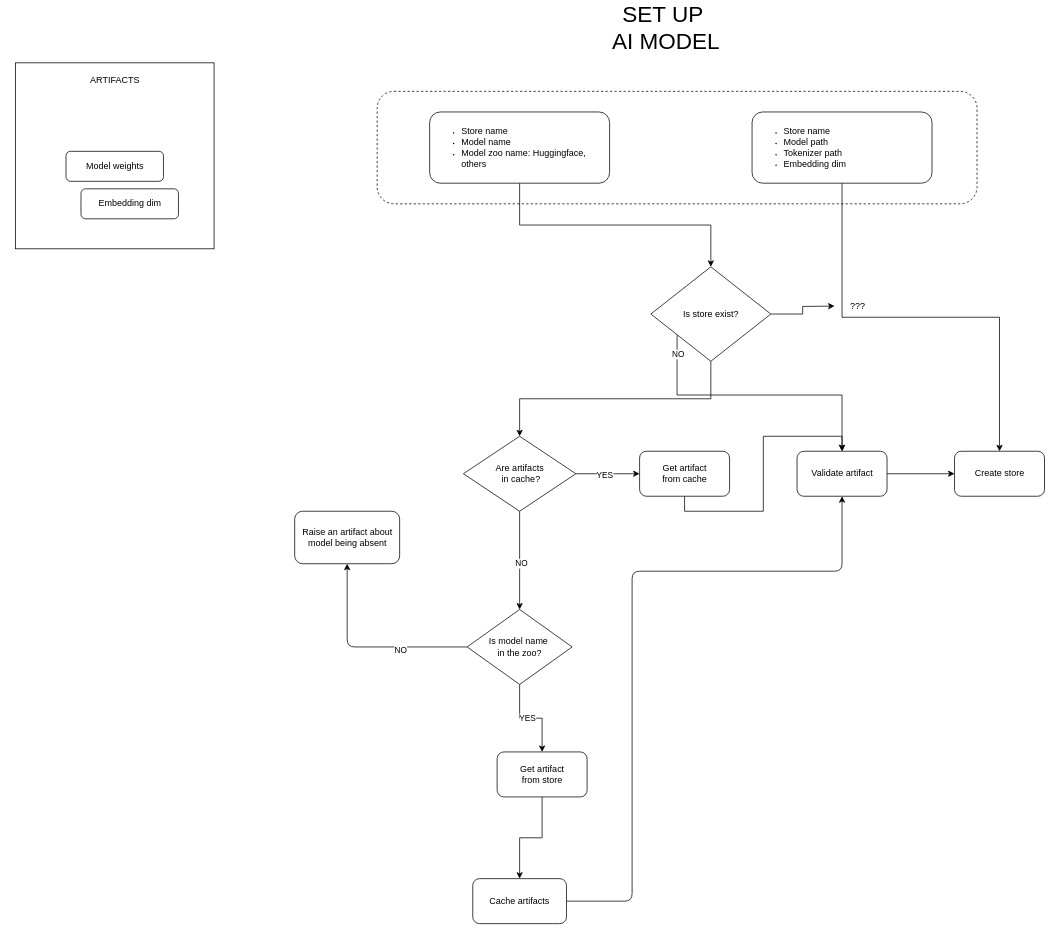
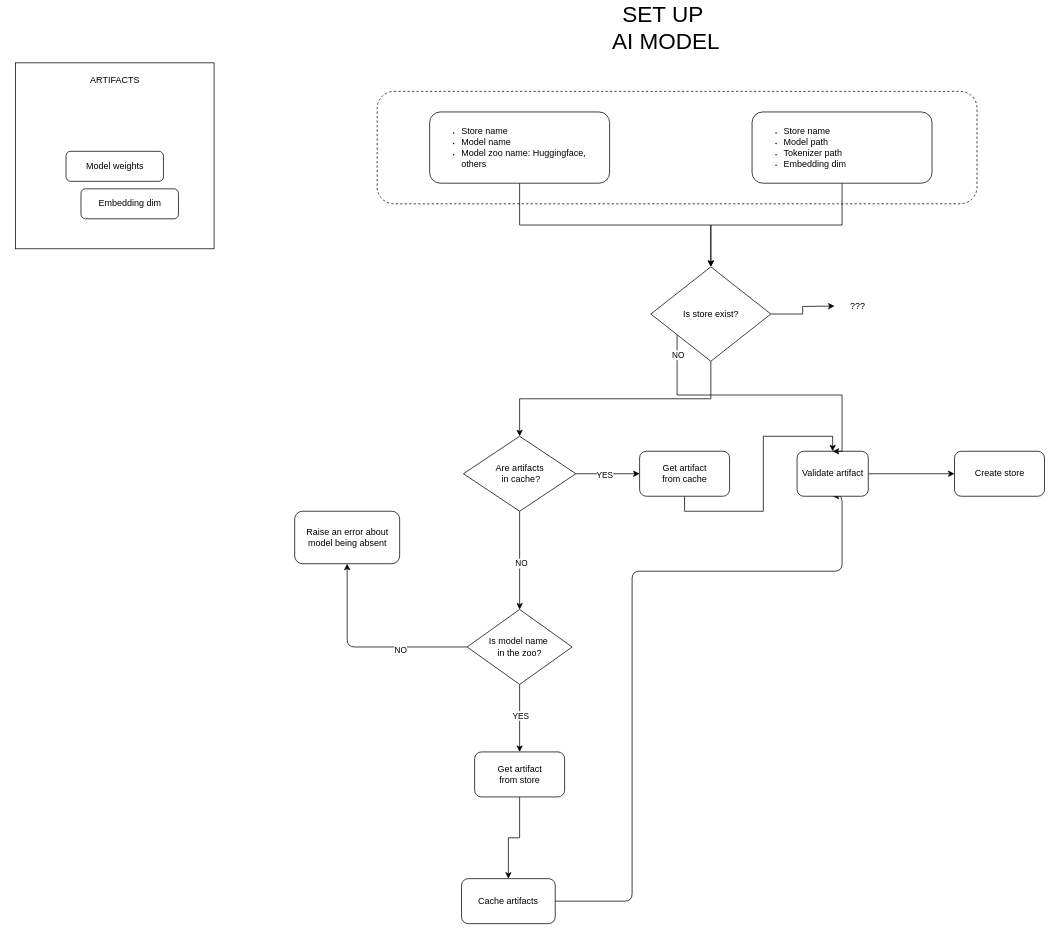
- <mxCell id="34" style="edgeStyle=orthogonalEdgeStyle;rounded=0;orthogonalLoop=1;jettySize=auto;html=1;exitX=0.5;exitY=1;exitDx=0;exitDy=0;" edge="1" parent="1" source="35" target="26"><mxGeometry relative="1" as="geometry" /></mxCell>
+ <mxCell id="34" style="edgeStyle=orthogonalEdgeStyle;rounded=0;orthogonalLoop=1;jettySize=auto;html=1;exitX=0.5;exitY=1;exitDx=0;exitDy=0;entryX=0.5;entryY=0;entryDx=0;entryDy=0;" edge="1" parent="1" source="35" target="25"><mxGeometry relative="1" as="geometry" /></mxCell>
- <mxCell id="20" value="Validate artifact" style="rounded=1;whiteSpace=wrap;html=1;" vertex="1" parent="1"><mxGeometry x="1062.5" y="600" width="120" height="60" as="geometry" /></mxCell>
+ <mxCell id="20" value="Validate artifact" style="rounded=1;whiteSpace=wrap;html=1;" vertex="1" parent="1"><mxGeometry x="1062.5" y="600" width="95" height="60" as="geometry" /></mxCell>
- <mxCell id="9" value="Raise an artifact about model being absent" style="rounded=1;whiteSpace=wrap;html=1;" vertex="1" parent="1"><mxGeometry x="392.5" y="680" width="140" height="70" as="geometry" /></mxCell>
+ <mxCell id="9" value="Raise an error about model being absent" style="rounded=1;whiteSpace=wrap;html=1;" vertex="1" parent="1"><mxGeometry x="392.5" y="680" width="140" height="70" as="geometry" /></mxCell>
- <mxCell id="11" value="Get artifact&lt;div&gt;from store&lt;/div&gt;" style="rounded=1;whiteSpace=wrap;html=1;" vertex="1" parent="1"><mxGeometry x="662.5" y="1001" width="120" height="60" as="geometry" /></mxCell>
+ <mxCell id="11" value="Get artifact&lt;div&gt;from store&lt;/div&gt;" style="rounded=1;whiteSpace=wrap;html=1;" vertex="1" parent="1"><mxGeometry x="632.5" y="1001" width="120" height="60" as="geometry" /></mxCell>
- <mxCell id="14" value="&lt;div&gt;Cache artifacts&lt;/div&gt;" style="rounded=1;whiteSpace=wrap;html=1;" vertex="1" parent="1"><mxGeometry x="630" y="1170" width="125" height="60" as="geometry" /></mxCell>
+ <mxCell id="14" value="&lt;div&gt;Cache artifacts&lt;/div&gt;" style="rounded=1;whiteSpace=wrap;html=1;" vertex="1" parent="1"><mxGeometry x="615" y="1170" width="125" height="60" as="geometry" /></mxCell>
